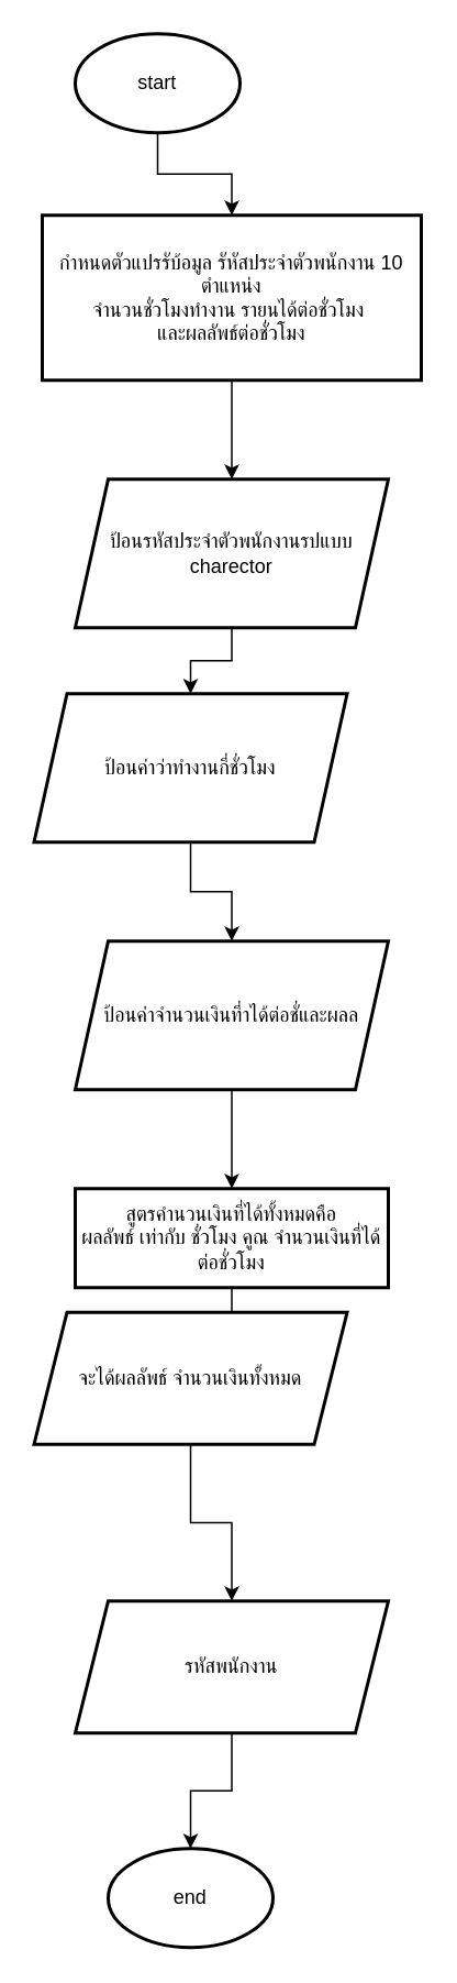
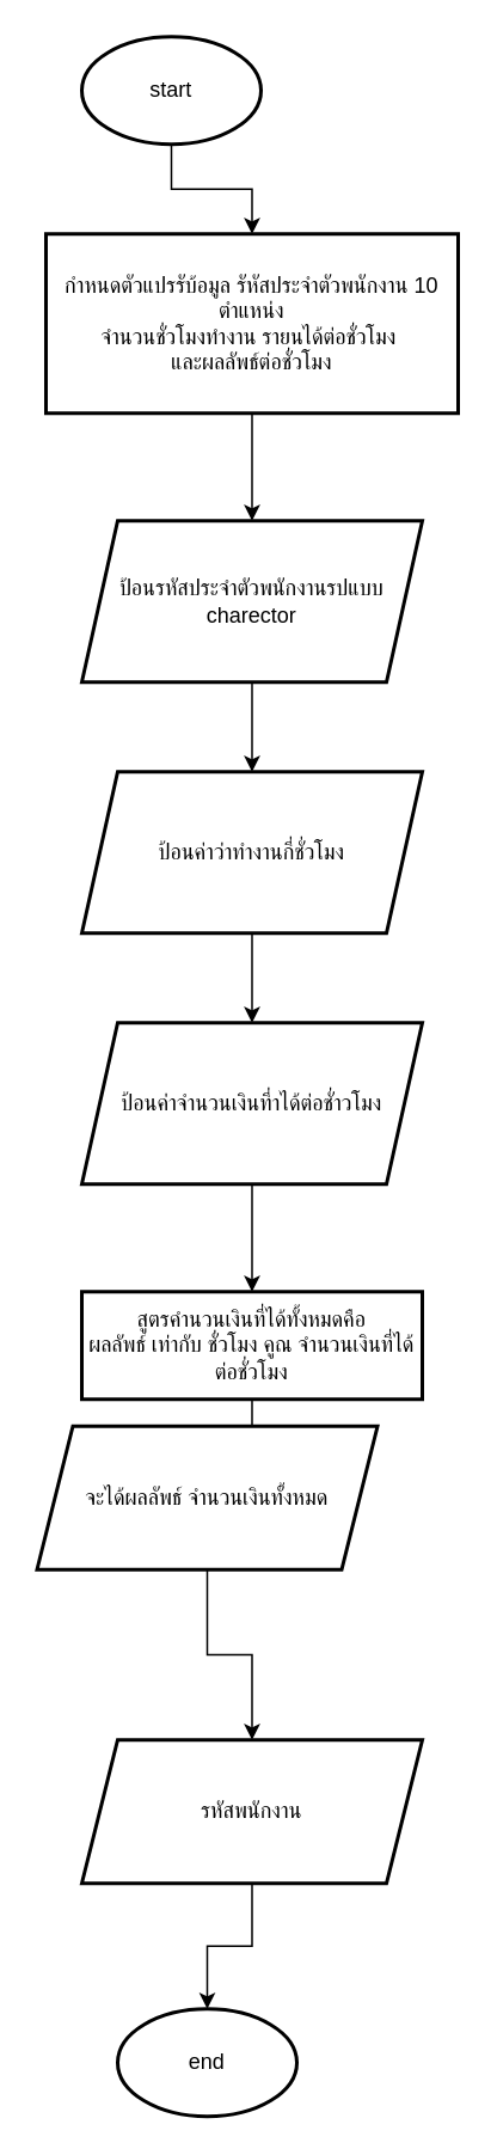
- <mxCell id="9" value="ป้อนค่าว่าทำงานกี่ชั่วโมง" style="shape=parallelogram;perimeter=parallelogramPerimeter;whiteSpace=wrap;html=1;fixedSize=1;strokeWidth=2;" vertex="1" parent="1"><mxGeometry x="20" y="420" width="190" height="90" as="geometry" /></mxCell>
+ <mxCell id="9" value="ป้อนค่าว่าทำงานกี่ชั่วโมง" style="shape=parallelogram;perimeter=parallelogramPerimeter;whiteSpace=wrap;html=1;fixedSize=1;strokeWidth=2;" vertex="1" parent="1"><mxGeometry x="45" y="430" width="190" height="90" as="geometry" /></mxCell>
- <mxCell id="11" value="ป้อนค่าจำนวนเงินที่าได้ต่อชั่และผลล" style="shape=parallelogram;perimeter=parallelogramPerimeter;whiteSpace=wrap;html=1;fixedSize=1;strokeWidth=2;" vertex="1" parent="1"><mxGeometry x="45" y="570" width="190" height="90" as="geometry" /></mxCell>
+ <mxCell id="11" value="ป้อนค่าจำนวนเงินที่าได้ต่อชั่าวโมง" style="shape=parallelogram;perimeter=parallelogramPerimeter;whiteSpace=wrap;html=1;fixedSize=1;strokeWidth=2;" vertex="1" parent="1"><mxGeometry x="45" y="570" width="190" height="90" as="geometry" /></mxCell>
